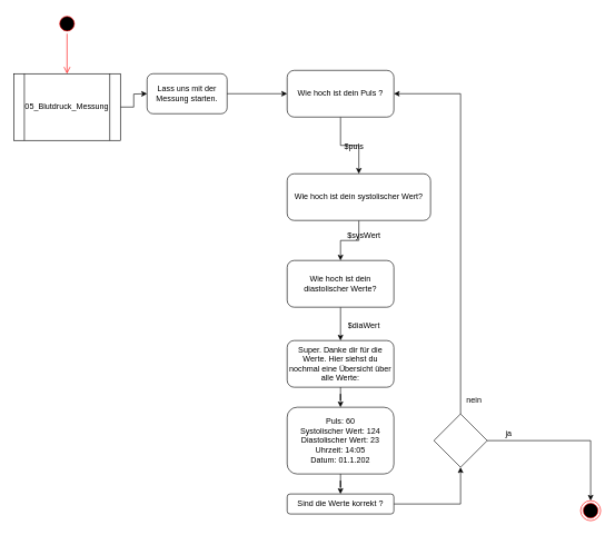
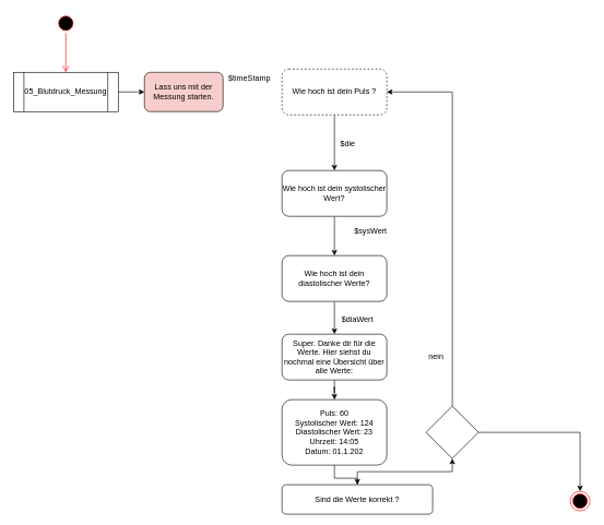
+ <mxCell id="13" value="$timeStamp" style="text;html=1;align=center;verticalAlign=middle;resizable=0;points=[];;autosize=1;" parent="1" vertex="1"><mxGeometry x="340" y="110" width="80" height="20" as="geometry" /></mxCell>
- <mxCell id="4" value="Lass uns mit der Messung starten." style="rounded=1;whiteSpace=wrap;html=1;" parent="1" vertex="1"><mxGeometry x="220" y="110" width="120" height="60" as="geometry" /></mxCell>
+ <mxCell id="4" value="Lass uns mit der Messung starten." style="rounded=1;whiteSpace=wrap;html=1;fillColor=#f8cecc;" parent="1" vertex="1"><mxGeometry x="220" y="110" width="120" height="60" as="geometry" /></mxCell>
- <mxCell id="11" value="" style="edgeStyle=orthogonalEdgeStyle;rounded=0;orthogonalLoop=1;jettySize=auto;html=1;exitX=1;exitY=0.5;exitDx=0;exitDy=0;" parent="1" source="4" target="8" edge="1"><mxGeometry relative="1" as="geometry"><mxPoint x="340" y="140" as="sourcePoint" /><mxPoint x="620" y="140" as="targetPoint" /></mxGeometry></mxCell>
- <mxCell id="8" value="Wie hoch ist dein Puls ? " style="rounded=1;whiteSpace=wrap;html=1;" parent="1" vertex="1"><mxGeometry x="430" y="105" width="160" height="70" as="geometry" /></mxCell>
+ <mxCell id="8" value="Wie hoch ist dein Puls ? " style="rounded=1;whiteSpace=wrap;html=1;dashed=1;" parent="1" vertex="1"><mxGeometry x="430" y="105" width="160" height="70" as="geometry" /></mxCell>
- <mxCell id="6" value="05_Blutdruck_Messung" style="shape=process;whiteSpace=wrap;html=1;backgroundOutline=1;" parent="1" vertex="1"><mxGeometry x="20" y="110" width="160" height="100" as="geometry" /></mxCell>
+ <mxCell id="6" value="05_Blutdruck_Messung" style="shape=process;whiteSpace=wrap;html=1;backgroundOutline=1;" parent="1" vertex="1"><mxGeometry x="20" y="110" width="160" height="60" as="geometry" /></mxCell>
- <mxCell id="12" value="$puls" style="text;html=1;align=center;verticalAlign=middle;resizable=0;points=[];;autosize=1;" parent="1" vertex="1"><mxGeometry x="510" y="210" width="40" height="20" as="geometry" /></mxCell>
+ <mxCell id="12" value="$die" style="text;html=1;align=center;verticalAlign=middle;resizable=0;points=[];;autosize=1;" parent="1" vertex="1"><mxGeometry x="510" y="210" width="40" height="20" as="geometry" /></mxCell>
- <mxCell id="10" value="Wie hoch ist dein systolischer Wert?" style="rounded=1;whiteSpace=wrap;html=1;" parent="1" vertex="1"><mxGeometry x="430" y="260" width="215" height="70" as="geometry" /></mxCell>
+ <mxCell id="10" value="Wie hoch ist dein systolischer Wert?" style="rounded=1;whiteSpace=wrap;html=1;" parent="1" vertex="1"><mxGeometry x="430" y="260" width="160" height="70" as="geometry" /></mxCell>
- <mxCell id="16" value="&lt;div&gt;$sysWert&lt;/div&gt;&lt;div&gt;&lt;br&gt;&lt;/div&gt;" style="text;html=1;align=center;verticalAlign=middle;resizable=0;points=[];;autosize=1;" parent="1" vertex="1"><mxGeometry x="510" y="345" width="70" height="30" as="geometry" /></mxCell>
+ <mxCell id="16" value="&lt;div&gt;$sysWert&lt;/div&gt;&lt;div&gt;&lt;br&gt;&lt;/div&gt;" style="text;html=1;align=center;verticalAlign=middle;resizable=0;points=[];;autosize=1;" parent="1" vertex="1"><mxGeometry x="530" y="345" width="70" height="30" as="geometry" /></mxCell>
- <mxCell id="29" value="&lt;div&gt;nein&lt;/div&gt;" style="text;html=1;align=center;verticalAlign=middle;resizable=0;points=[];;autosize=1;" vertex="1" parent="1"><mxGeometry x="690" y="590" width="40" height="20" as="geometry" /></mxCell>
+ <mxCell id="29" value="&lt;div&gt;nein&lt;/div&gt;" style="text;html=1;align=center;verticalAlign=middle;resizable=0;points=[];;autosize=1;" vertex="1" parent="1"><mxGeometry x="645" y="535" width="40" height="20" as="geometry" /></mxCell>
- <mxCell id="28" value="ja" style="text;html=1;align=center;verticalAlign=middle;resizable=0;points=[];;autosize=1;" vertex="1" parent="1"><mxGeometry x="752" y="640" width="20" height="20" as="geometry" /></mxCell>
- <mxCell id="27" value="Sind die Werte korrekt ?" style="rounded=1;whiteSpace=wrap;html=1;" vertex="1" parent="1"><mxGeometry x="430" y="740" width="160" height="30" as="geometry" /></mxCell>
+ <mxCell id="27" value="Sind die Werte korrekt ?" style="rounded=1;whiteSpace=wrap;html=1;" vertex="1" parent="1"><mxGeometry x="430" y="740" width="230" height="45" as="geometry" /></mxCell>
